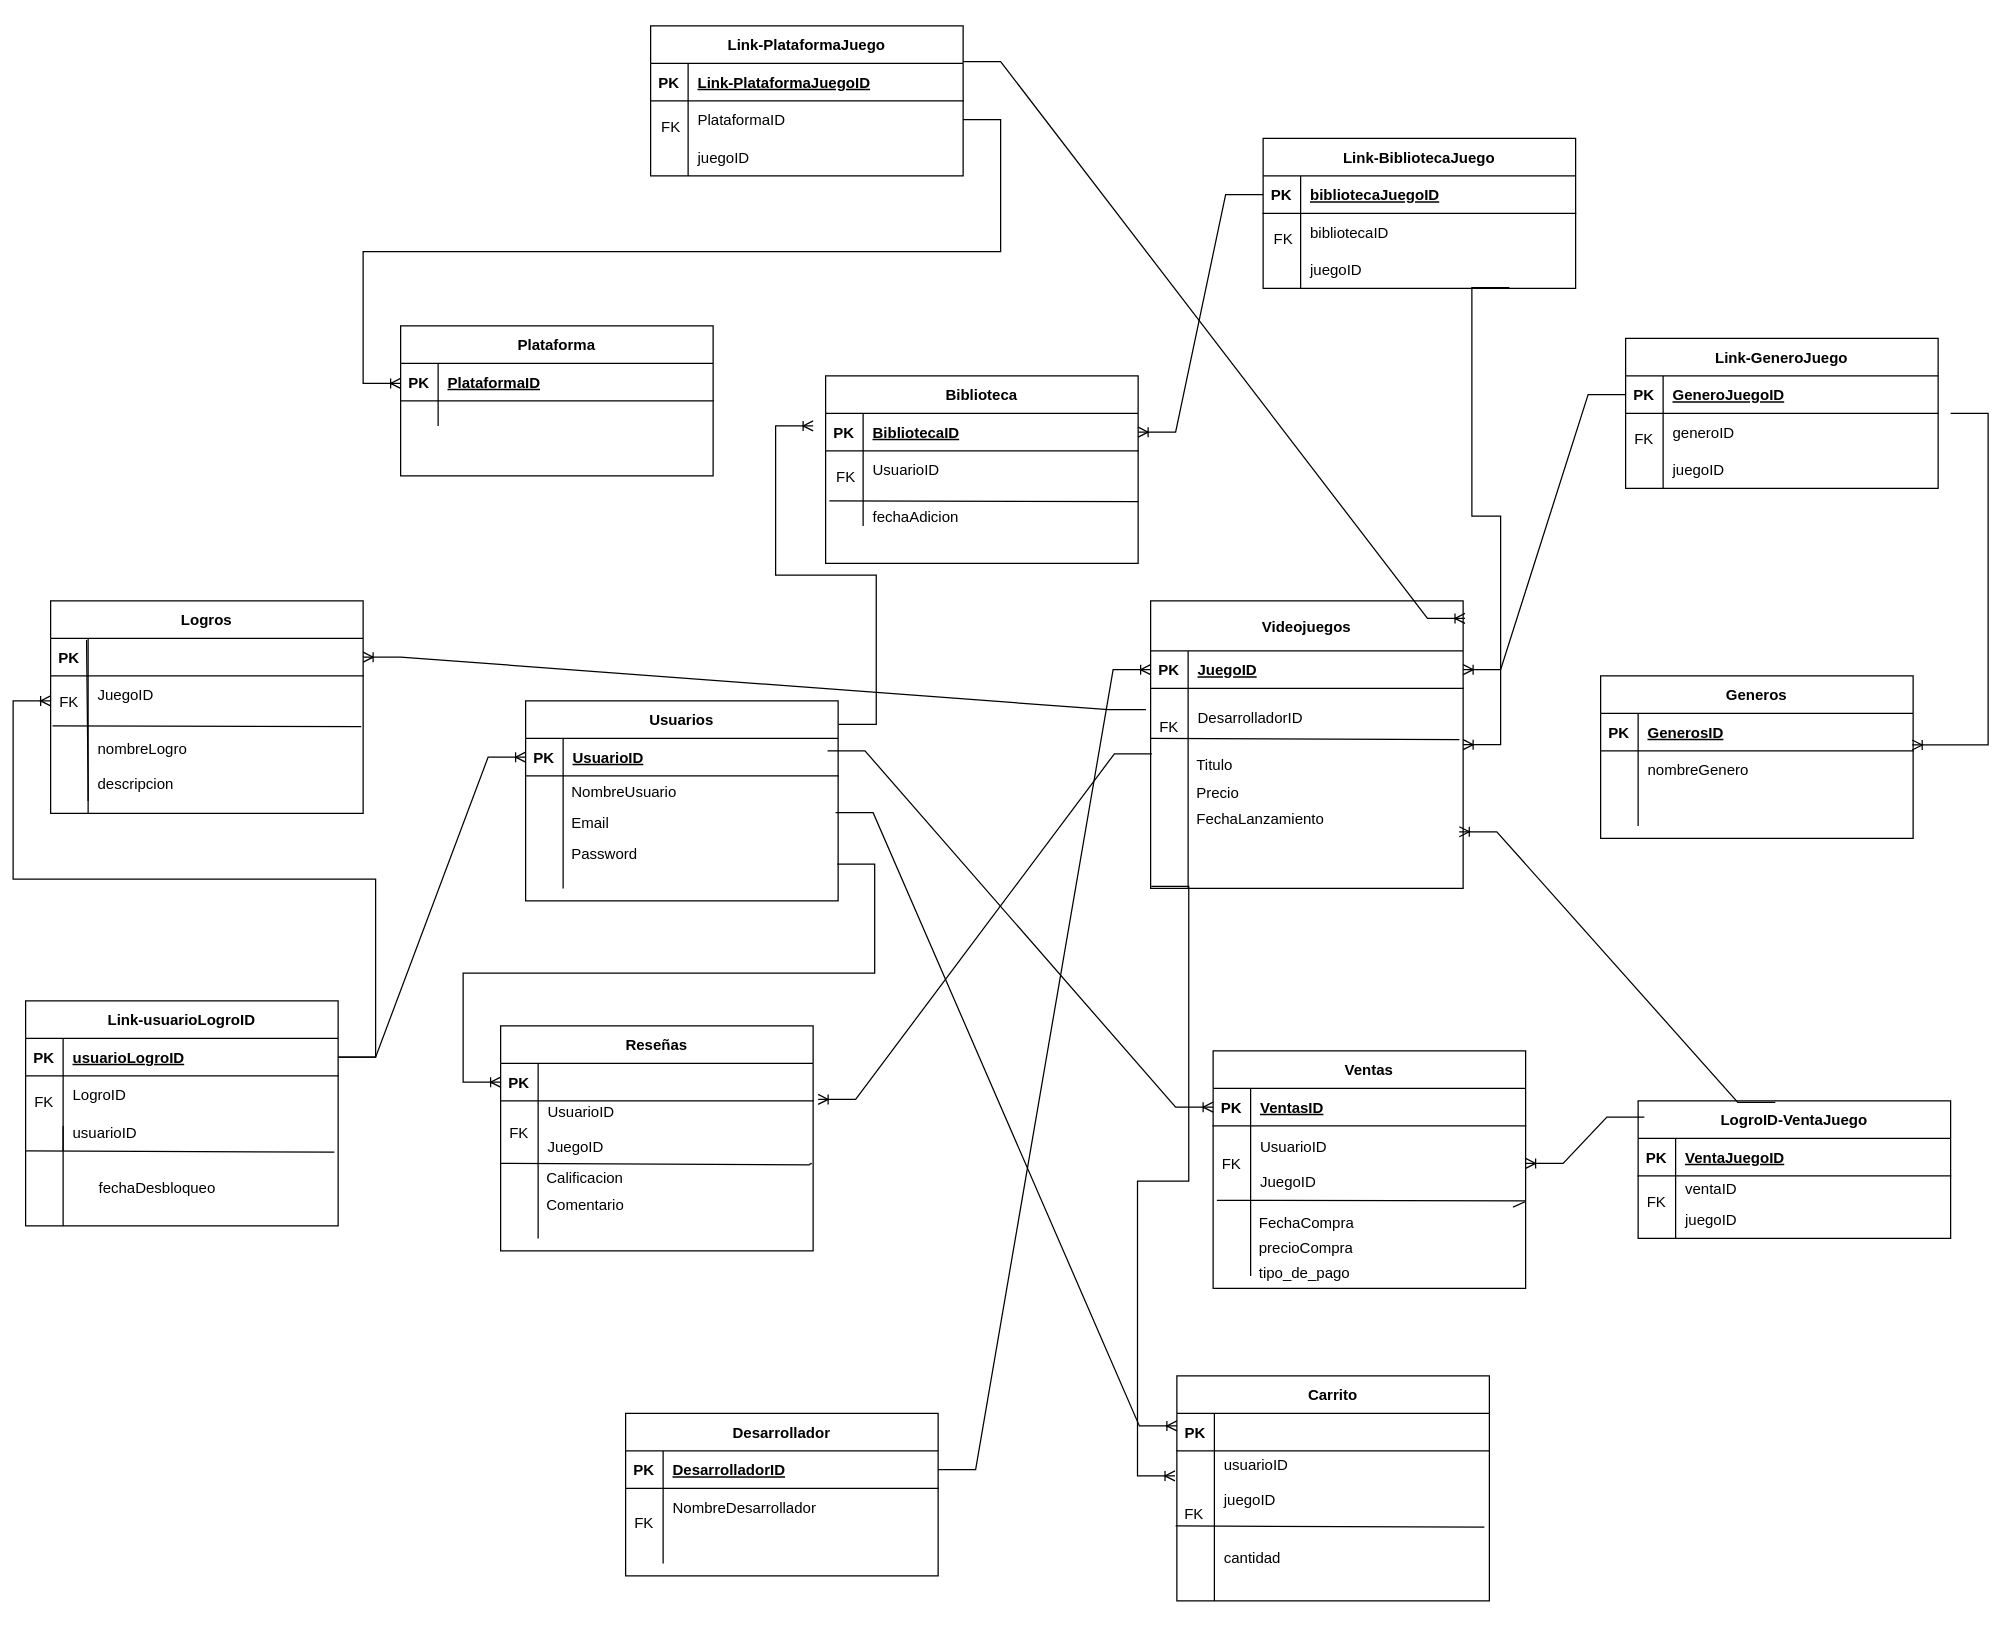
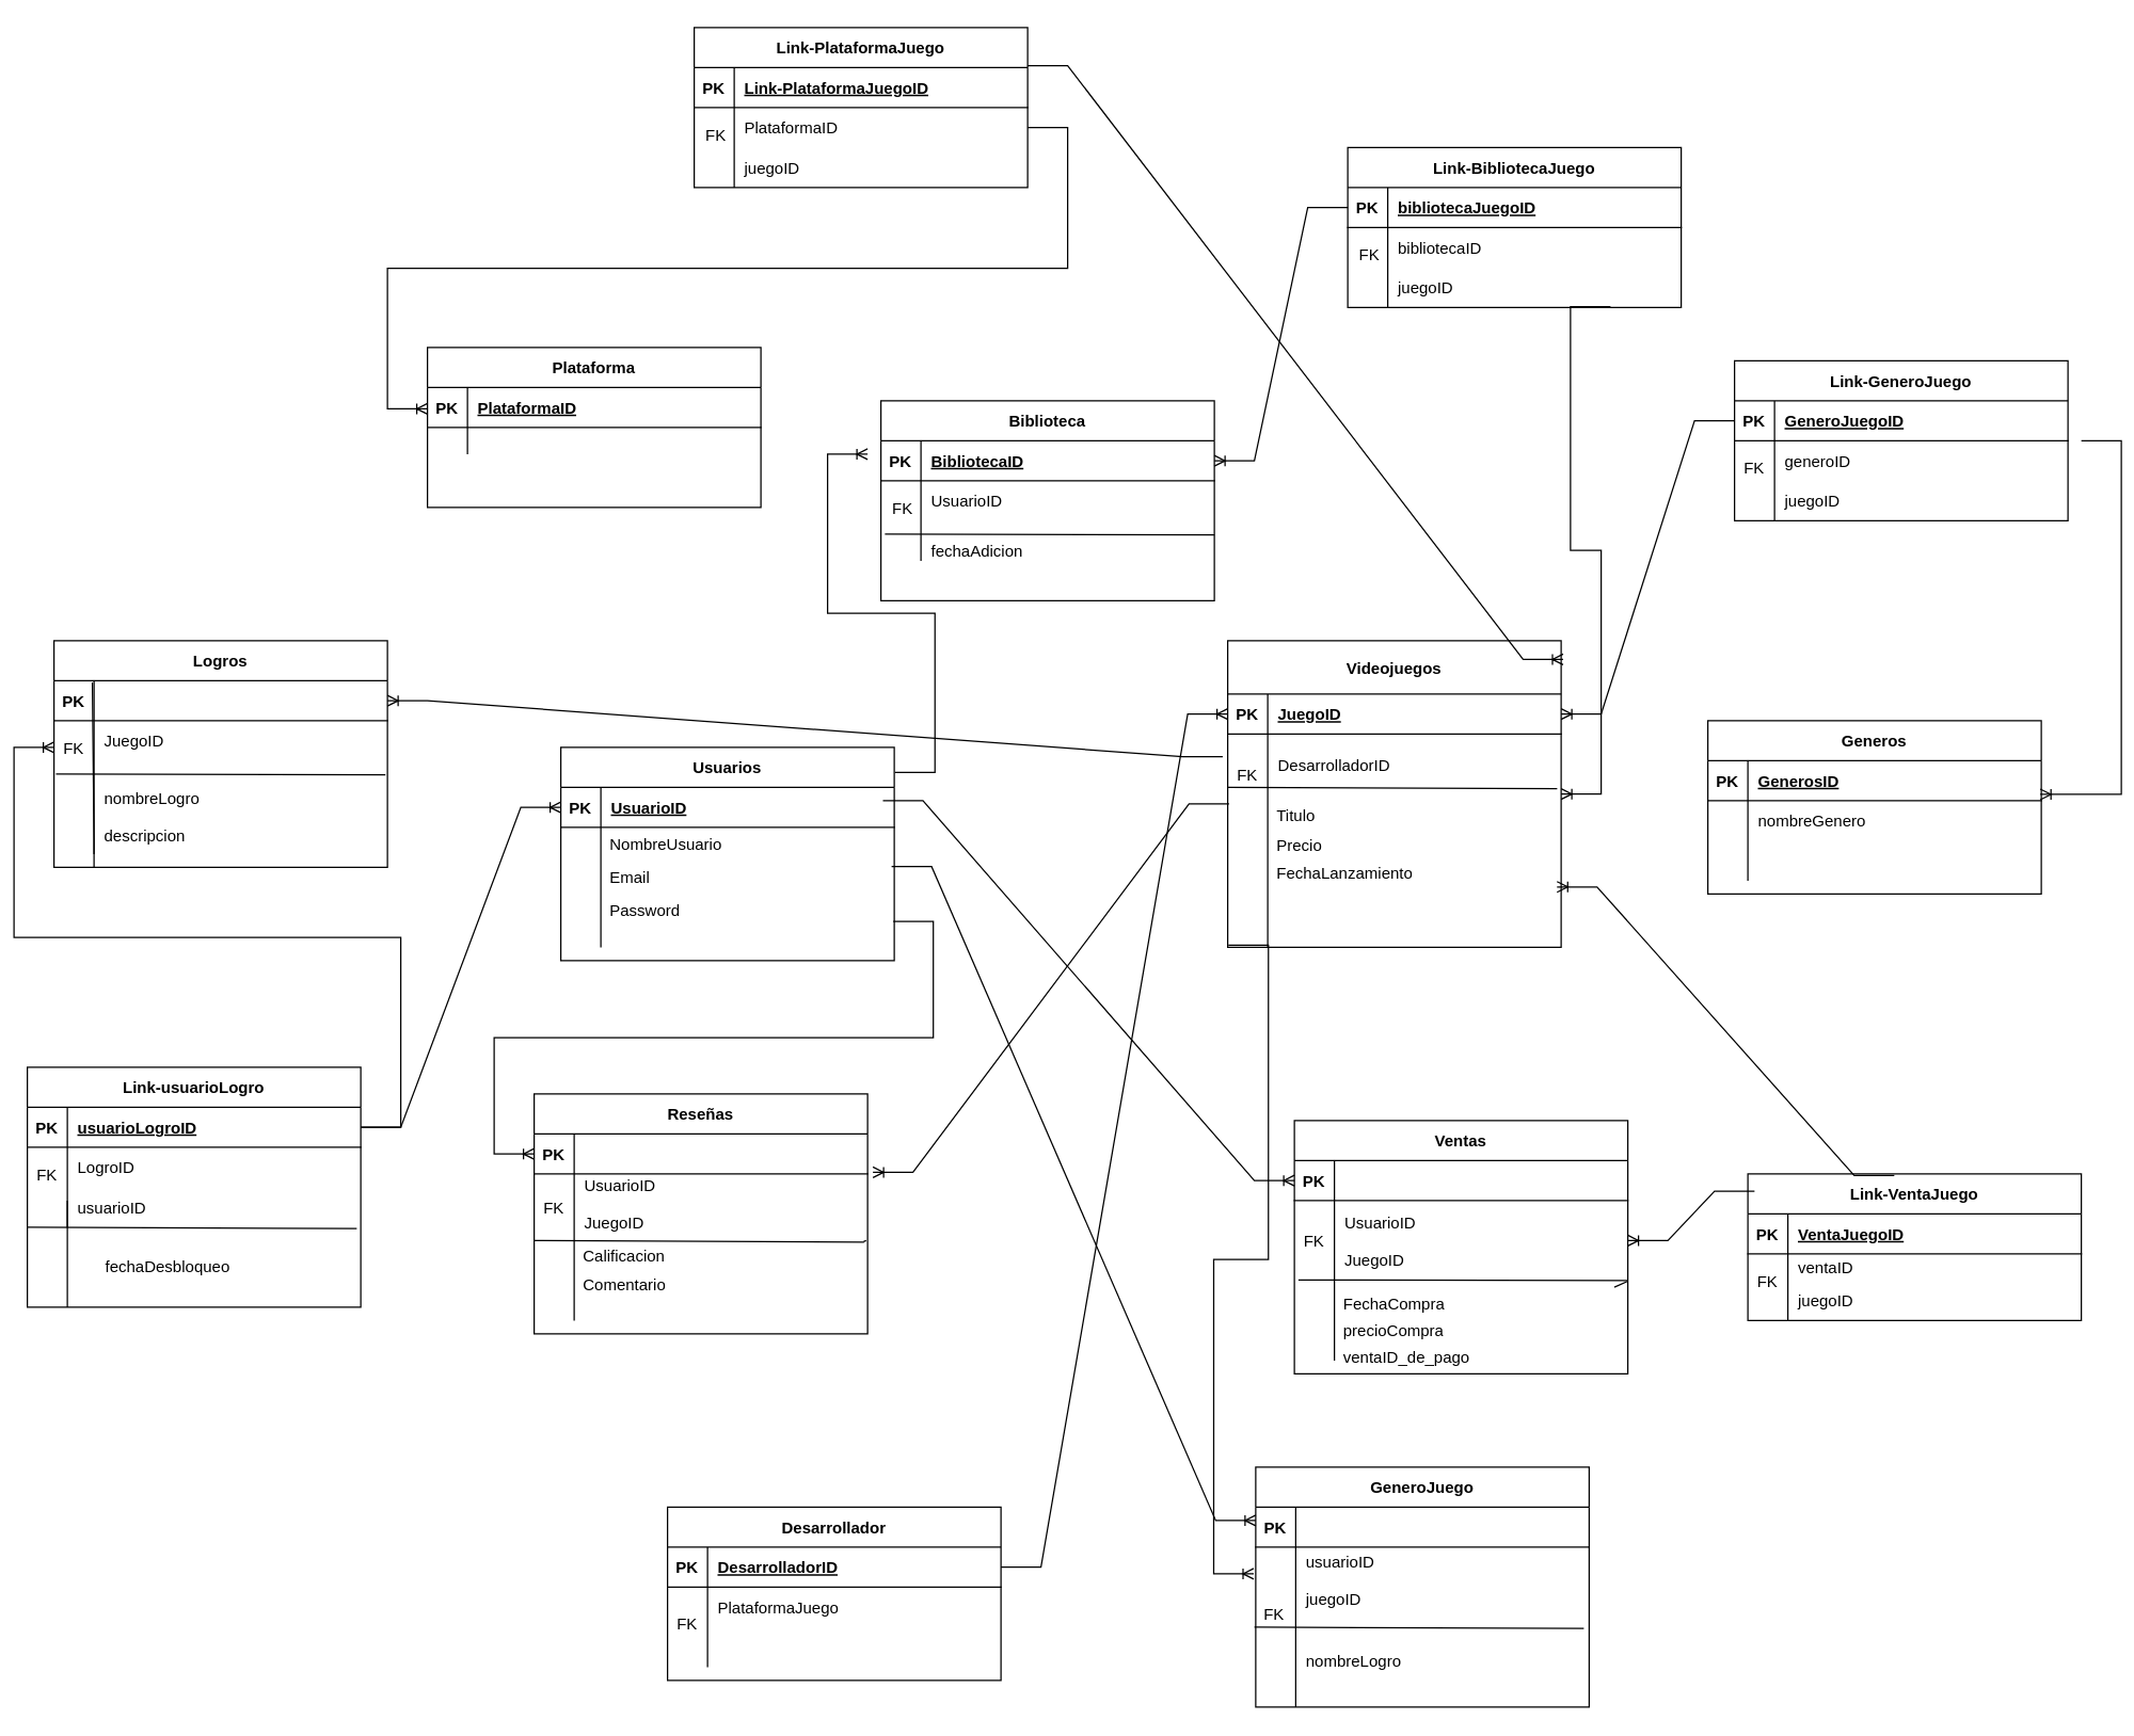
- <mxCell id="190" value="Link-usuarioLogroID" style="shape=table;startSize=30;container=1;collapsible=1;childLayout=tableLayout;fixedRows=1;rowLines=0;fontStyle=1;align=center;resizeLast=1;" vertex="1" parent="1"><mxGeometry x="20" y="800" width="250" height="180" as="geometry" /></mxCell>
+ <mxCell id="190" value="Link-usuarioLogro" style="shape=table;startSize=30;container=1;collapsible=1;childLayout=tableLayout;fixedRows=1;rowLines=0;fontStyle=1;align=center;resizeLast=1;" vertex="1" parent="1"><mxGeometry x="20" y="800" width="250" height="180" as="geometry" /></mxCell>
- <mxCell id="41" value="VentasID" style="shape=partialRectangle;overflow=hidden;connectable=0;fillColor=none;top=0;left=0;bottom=0;right=0;align=left;spacingLeft=6;fontStyle=5;" parent="39" vertex="1"><mxGeometry x="30" width="220" height="30" as="geometry"><mxRectangle width="220" height="30" as="alternateBounds" /></mxGeometry></mxCell>
- <mxCell id="179" value="LogroID-VentaJuego" style="shape=table;startSize=30;container=1;collapsible=1;childLayout=tableLayout;fixedRows=1;rowLines=0;fontStyle=1;align=center;resizeLast=1;" vertex="1" parent="1"><mxGeometry x="1310" y="880" width="250" height="110" as="geometry" /></mxCell>
+ <mxCell id="179" value="Link-VentaJuego" style="shape=table;startSize=30;container=1;collapsible=1;childLayout=tableLayout;fixedRows=1;rowLines=0;fontStyle=1;align=center;resizeLast=1;" vertex="1" parent="1"><mxGeometry x="1310" y="880" width="250" height="110" as="geometry" /></mxCell>
- <mxCell id="134" value="tipo_de_pago" style="shape=partialRectangle;html=1;whiteSpace=wrap;connectable=0;strokeColor=inherit;overflow=hidden;fillColor=none;top=0;left=0;bottom=0;right=0;pointerEvents=1;fontSize=12;align=left;spacingLeft=5;" vertex="1" parent="1"><mxGeometry x="1000" y="1005" width="220" height="25" as="geometry"><mxRectangle width="220" height="25" as="alternateBounds" /></mxGeometry></mxCell>
+ <mxCell id="134" value="ventaID_de_pago" style="shape=partialRectangle;html=1;whiteSpace=wrap;connectable=0;strokeColor=inherit;overflow=hidden;fillColor=none;top=0;left=0;bottom=0;right=0;pointerEvents=1;fontSize=12;align=left;spacingLeft=5;" vertex="1" parent="1"><mxGeometry x="1000" y="1005" width="220" height="25" as="geometry"><mxRectangle width="220" height="25" as="alternateBounds" /></mxGeometry></mxCell>
- <mxCell id="117" value="Carrito" style="shape=table;startSize=30;container=1;collapsible=1;childLayout=tableLayout;fixedRows=1;rowLines=0;fontStyle=1;align=center;resizeLast=1;" vertex="1" parent="1"><mxGeometry x="941" y="1100" width="250" height="180" as="geometry" /></mxCell>
+ <mxCell id="117" value="GeneroJuego" style="shape=table;startSize=30;container=1;collapsible=1;childLayout=tableLayout;fixedRows=1;rowLines=0;fontStyle=1;align=center;resizeLast=1;" vertex="1" parent="1"><mxGeometry x="941" y="1100" width="250" height="180" as="geometry" /></mxCell>
- <mxCell id="18" value="NombreDesarrollador" style="shape=partialRectangle;overflow=hidden;connectable=0;fillColor=none;top=0;left=0;bottom=0;right=0;align=left;spacingLeft=6;" parent="16" vertex="1"><mxGeometry x="30" width="220" height="30" as="geometry"><mxRectangle width="220" height="30" as="alternateBounds" /></mxGeometry></mxCell>
+ <mxCell id="18" value="PlataformaJuego" style="shape=partialRectangle;overflow=hidden;connectable=0;fillColor=none;top=0;left=0;bottom=0;right=0;align=left;spacingLeft=6;" parent="16" vertex="1"><mxGeometry x="30" width="220" height="30" as="geometry"><mxRectangle width="220" height="30" as="alternateBounds" /></mxGeometry></mxCell>
- <mxCell id="125" value="cantidad" style="shape=partialRectangle;overflow=hidden;connectable=0;fillColor=none;top=0;left=0;bottom=0;right=0;align=left;spacingLeft=6;" vertex="1" parent="123"><mxGeometry x="30" width="220" height="70" as="geometry"><mxRectangle width="220" height="70" as="alternateBounds" /></mxGeometry></mxCell>
+ <mxCell id="125" value="nombreLogro" style="shape=partialRectangle;overflow=hidden;connectable=0;fillColor=none;top=0;left=0;bottom=0;right=0;align=left;spacingLeft=6;" vertex="1" parent="123"><mxGeometry x="30" width="220" height="70" as="geometry"><mxRectangle width="220" height="70" as="alternateBounds" /></mxGeometry></mxCell>
